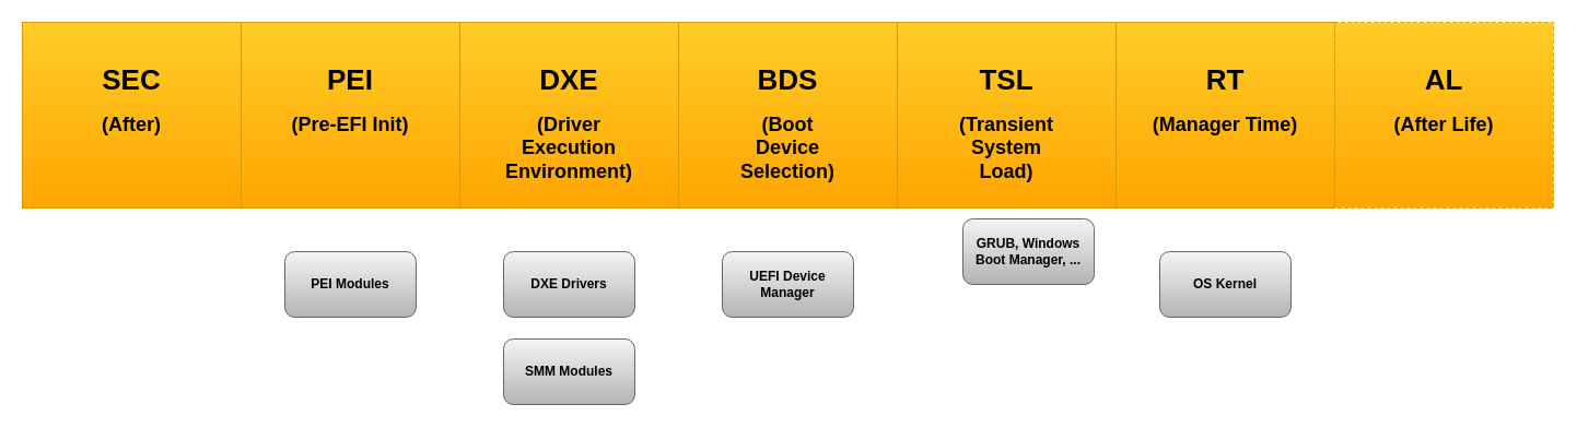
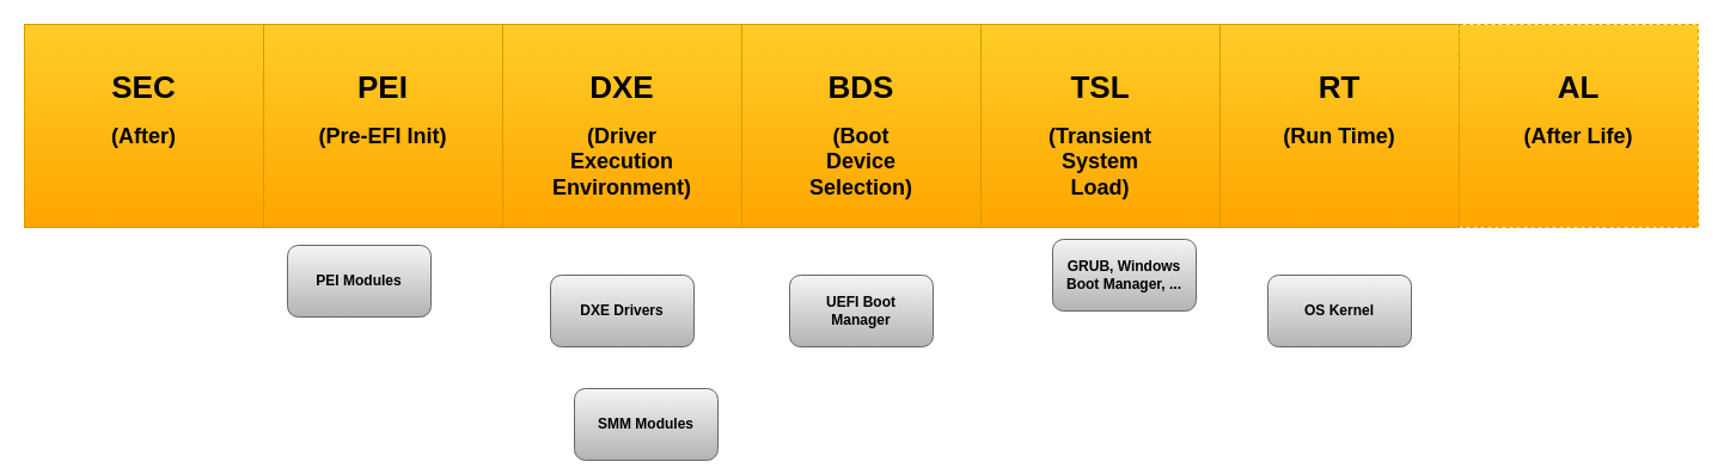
- <mxCell id="7" value="&lt;b style=&quot;border-color: var(--border-color);&quot;&gt;&lt;font style=&quot;font-size: 26px;&quot;&gt;&lt;br&gt;RT&lt;/font&gt;&lt;br&gt;&lt;br style=&quot;border-color: var(--border-color);&quot;&gt;&lt;span style=&quot;font-size: 18px;&quot;&gt;(Manager Time)&lt;/span&gt;&lt;/b&gt;" style="rounded=0;whiteSpace=wrap;html=1;strokeColor=#d79b00;align=center;verticalAlign=top;fontFamily=Helvetica;fontSize=12;fillColor=#ffcd28;gradientColor=#ffa500;" parent="1" vertex="1"><mxGeometry x="1020" y="20" width="200" height="170" as="geometry" /></mxCell>
+ <mxCell id="7" value="&lt;b style=&quot;border-color: var(--border-color);&quot;&gt;&lt;font style=&quot;font-size: 26px;&quot;&gt;&lt;br&gt;RT&lt;/font&gt;&lt;br&gt;&lt;br style=&quot;border-color: var(--border-color);&quot;&gt;&lt;span style=&quot;font-size: 18px;&quot;&gt;(Run Time)&lt;/span&gt;&lt;/b&gt;" style="rounded=0;whiteSpace=wrap;html=1;strokeColor=#d79b00;align=center;verticalAlign=top;fontFamily=Helvetica;fontSize=12;fillColor=#ffcd28;gradientColor=#ffa500;" parent="1" vertex="1"><mxGeometry x="1020" y="20" width="200" height="170" as="geometry" /></mxCell>
- <mxCell id="8" value="PEI Modules" style="rounded=1;whiteSpace=wrap;html=1;strokeColor=#666666;align=center;verticalAlign=middle;fontFamily=Helvetica;fontSize=12;fillColor=#f5f5f5;gradientColor=#b3b3b3;fontStyle=1" parent="1" vertex="1"><mxGeometry x="260" y="230" width="120" height="60" as="geometry" /></mxCell>
+ <mxCell id="8" value="PEI Modules" style="rounded=1;whiteSpace=wrap;html=1;strokeColor=#666666;align=center;verticalAlign=middle;fontFamily=Helvetica;fontSize=12;fillColor=#f5f5f5;gradientColor=#b3b3b3;fontStyle=1" parent="1" vertex="1"><mxGeometry x="240" y="205" width="120" height="60" as="geometry" /></mxCell>
- <mxCell id="11" value="UEFI Device&lt;br&gt;Manager" style="rounded=1;whiteSpace=wrap;html=1;strokeColor=#666666;align=center;verticalAlign=middle;fontFamily=Helvetica;fontSize=12;fillColor=#f5f5f5;gradientColor=#b3b3b3;fontStyle=1" parent="1" vertex="1"><mxGeometry x="660" y="230" width="120" height="60" as="geometry" /></mxCell>
+ <mxCell id="11" value="UEFI Boot&lt;br&gt;Manager" style="rounded=1;whiteSpace=wrap;html=1;strokeColor=#666666;align=center;verticalAlign=middle;fontFamily=Helvetica;fontSize=12;fillColor=#f5f5f5;gradientColor=#b3b3b3;fontStyle=1" parent="1" vertex="1"><mxGeometry x="660" y="230" width="120" height="60" as="geometry" /></mxCell>
- <mxCell id="10" value="SMM Modules" style="rounded=1;whiteSpace=wrap;html=1;strokeColor=#666666;align=center;verticalAlign=middle;fontFamily=Helvetica;fontSize=12;fillColor=#f5f5f5;gradientColor=#b3b3b3;fontStyle=1" parent="1" vertex="1"><mxGeometry x="460" y="310" width="120" height="60" as="geometry" /></mxCell>
+ <mxCell id="10" value="SMM Modules" style="rounded=1;whiteSpace=wrap;html=1;strokeColor=#666666;align=center;verticalAlign=middle;fontFamily=Helvetica;fontSize=12;fillColor=#f5f5f5;gradientColor=#b3b3b3;fontStyle=1" parent="1" vertex="1"><mxGeometry x="480" y="325" width="120" height="60" as="geometry" /></mxCell>
